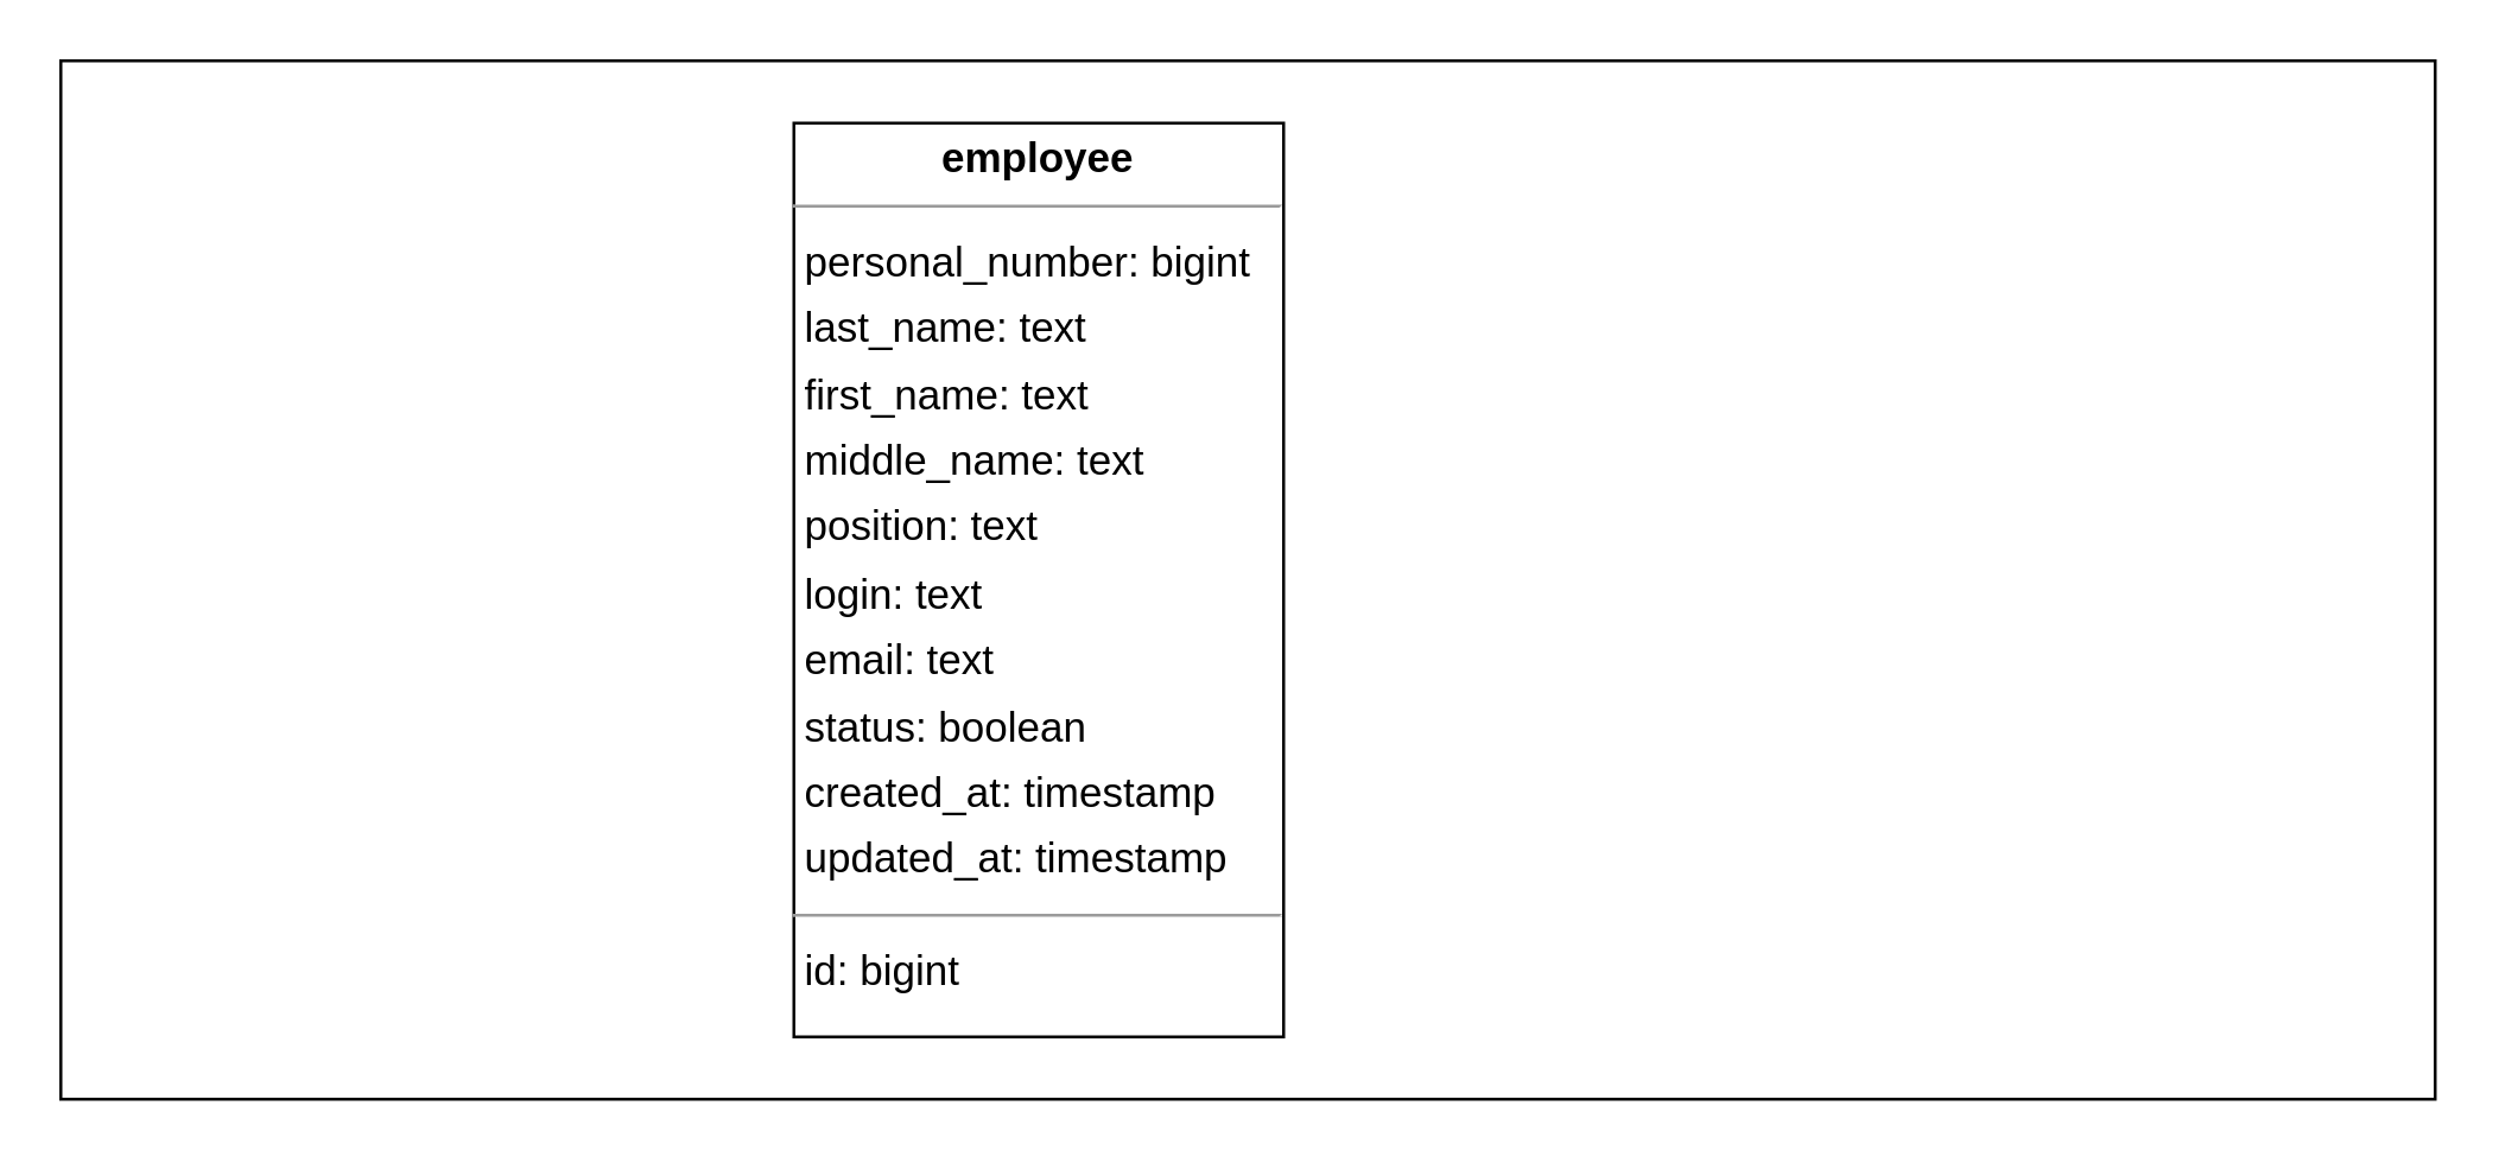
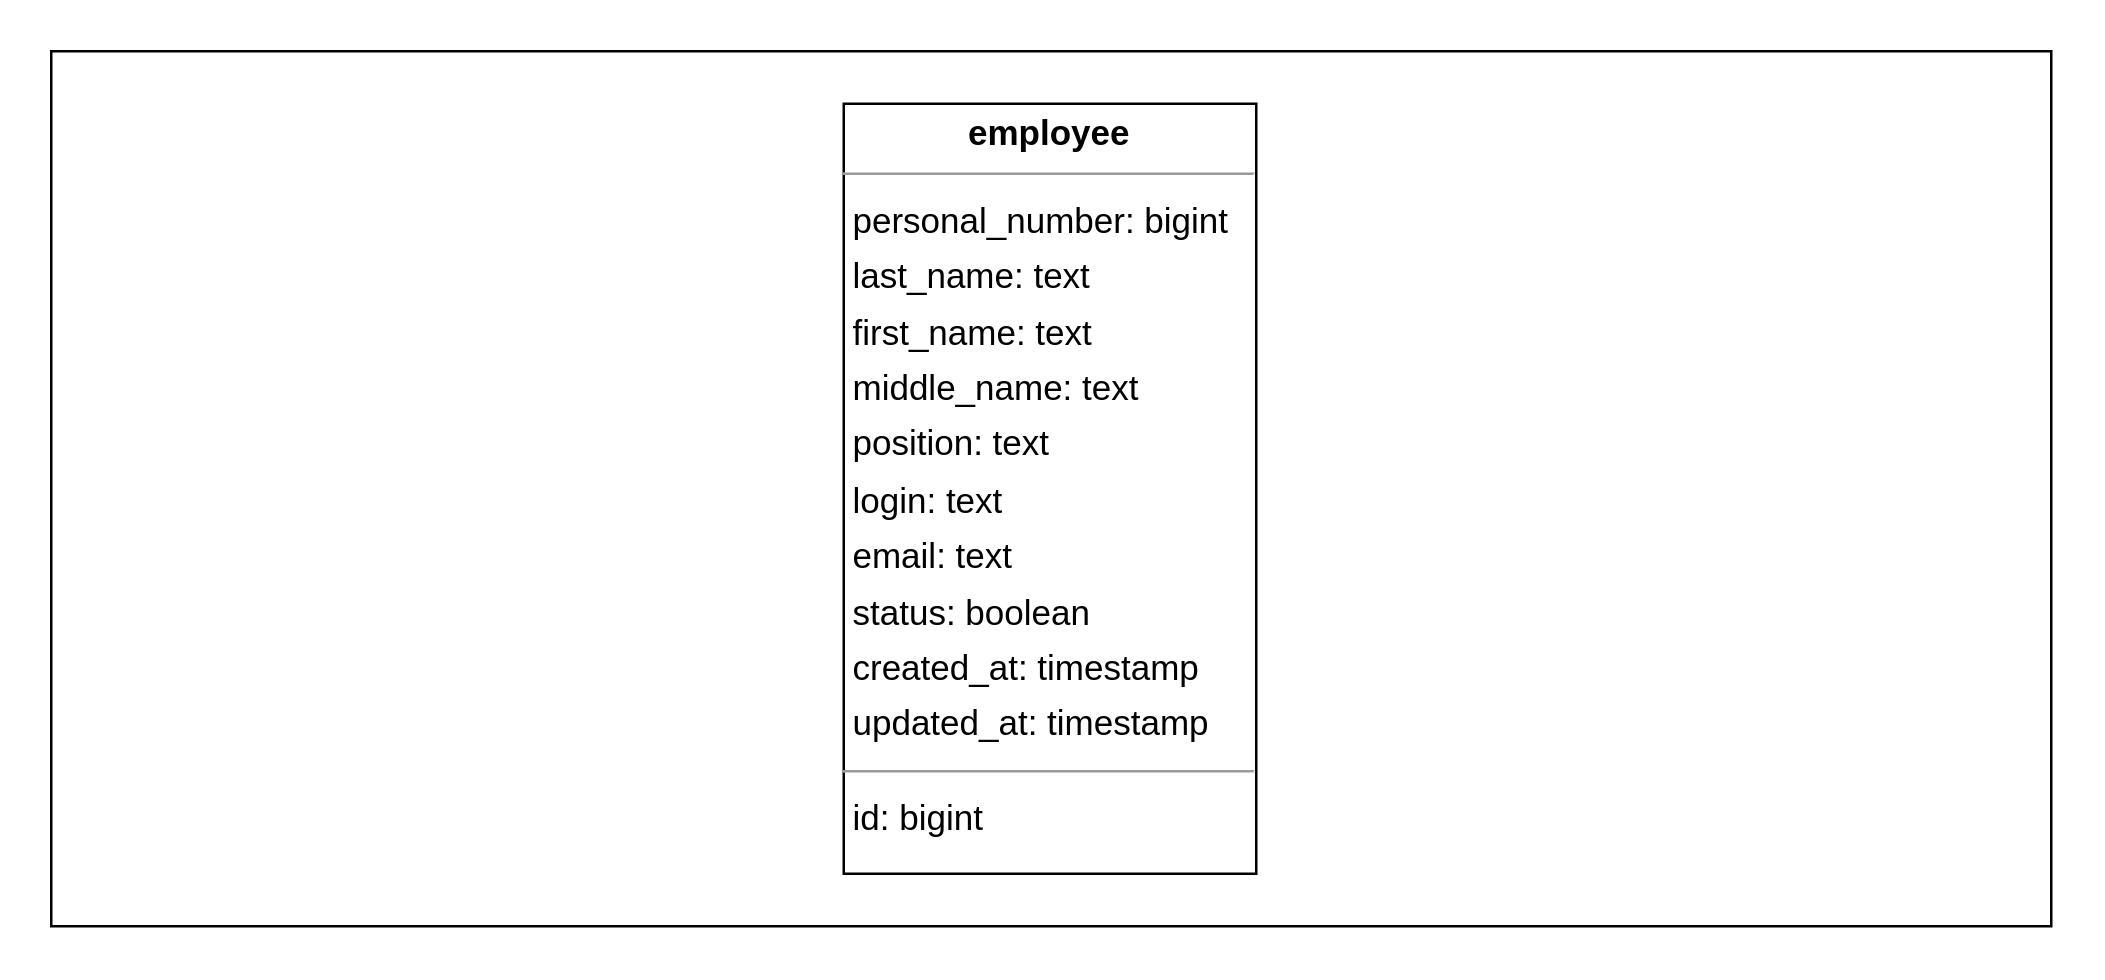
- <mxCell id="3" value="&lt;p style=&quot;margin:0px;margin-top:4px;text-align:center;&quot;&gt;&lt;b&gt;employee&lt;/b&gt;&lt;/p&gt;&lt;hr size=&quot;1&quot;/&gt;&lt;p style=&quot;margin:0 0 0 4px;line-height:1.6;&quot;&gt; personal_number: bigint&lt;br/&gt; last_name: text&lt;br/&gt; first_name: text&lt;br/&gt; middle_name: text&lt;br/&gt; position: text&lt;br/&gt; login: text&lt;br/&gt; email: text&lt;br/&gt; status: boolean&lt;br/&gt; created_at: timestamp&lt;br/&gt; updated_at: timestamp&lt;/p&gt;&lt;hr size=&quot;1&quot;/&gt;&lt;p style=&quot;margin:0 0 0 4px;line-height:1.6;&quot;&gt; id: bigint&lt;/p&gt;" style="verticalAlign=top;align=left;overflow=fill;fontSize=14;fontFamily=Helvetica;html=1;rounded=0;shadow=0;comic=0;labelBackgroundColor=none;strokeWidth=1;" vertex="1" parent="1"><mxGeometry x="267" y="41" width="165" height="308" as="geometry" /></mxCell>
+ <mxCell id="3" value="&lt;p style=&quot;margin:0px;margin-top:4px;text-align:center;&quot;&gt;&lt;b&gt;employee&lt;/b&gt;&lt;/p&gt;&lt;hr size=&quot;1&quot;/&gt;&lt;p style=&quot;margin:0 0 0 4px;line-height:1.6;&quot;&gt; personal_number: bigint&lt;br/&gt; last_name: text&lt;br/&gt; first_name: text&lt;br/&gt; middle_name: text&lt;br/&gt; position: text&lt;br/&gt; login: text&lt;br/&gt; email: text&lt;br/&gt; status: boolean&lt;br/&gt; created_at: timestamp&lt;br/&gt; updated_at: timestamp&lt;/p&gt;&lt;hr size=&quot;1&quot;/&gt;&lt;p style=&quot;margin:0 0 0 4px;line-height:1.6;&quot;&gt; id: bigint&lt;/p&gt;" style="verticalAlign=top;align=left;overflow=fill;fontSize=14;fontFamily=Helvetica;html=1;rounded=0;shadow=0;comic=0;labelBackgroundColor=none;strokeWidth=1;" vertex="1" parent="1"><mxGeometry x="337" y="41" width="165" height="308" as="geometry" /></mxCell>
